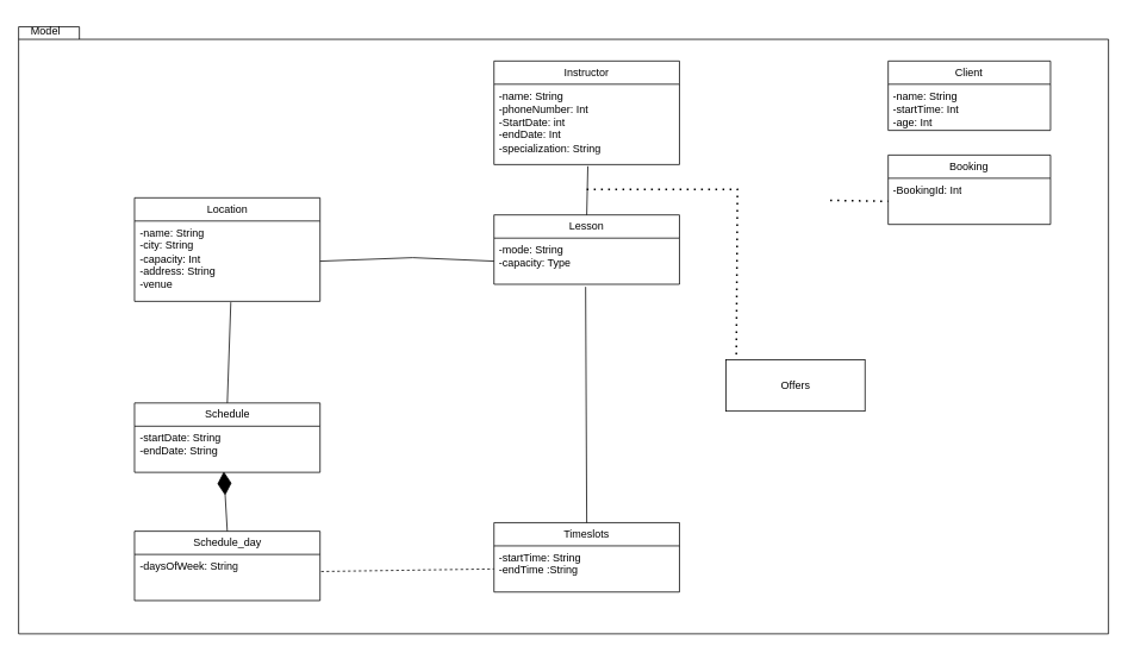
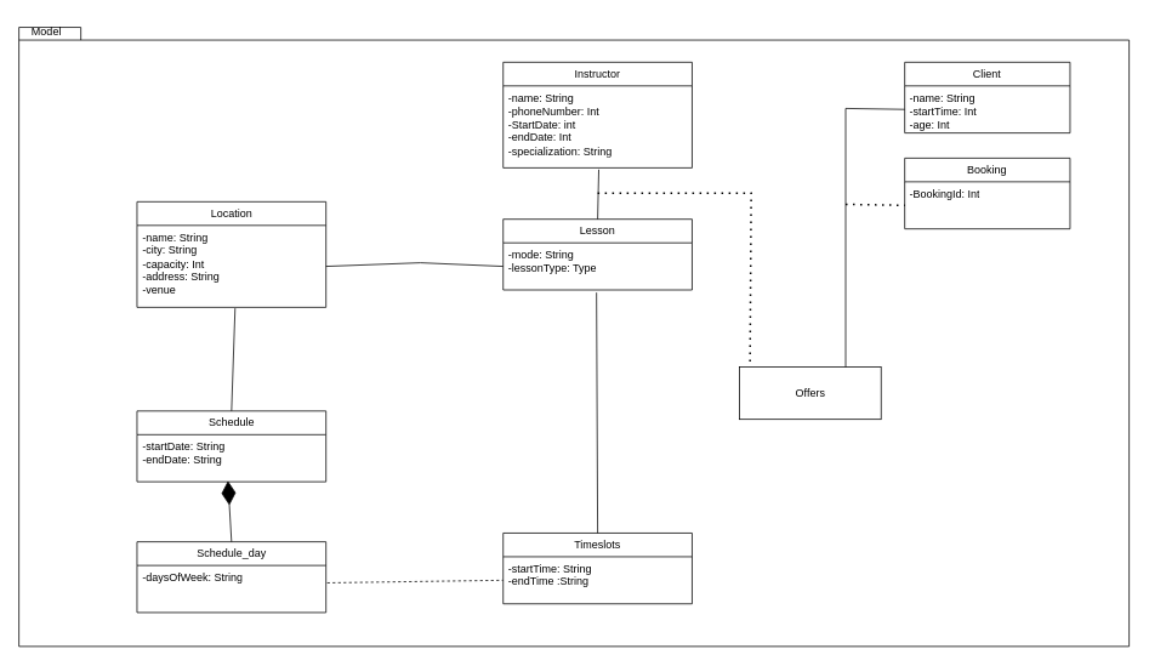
+ <mxCell id="26" value="" style="endArrow=none;html=1;rounded=0;exitX=0.75;exitY=0;exitDx=0;exitDy=0;entryX=0;entryY=0.5;entryDx=0;entryDy=0;" parent="2" source="18" target="22" edge="1"><mxGeometry width="50" height="50" relative="1" as="geometry"><mxPoint x="973.404" y="412.083" as="sourcePoint" /><mxPoint x="1038.298" y="364.167" as="targetPoint" /><Array as="points"><mxPoint x="908.511" y="98.708" /></Array></mxGeometry></mxCell>
- <mxCell id="7" value="-mode: String&lt;div&gt;-capacity: Type&lt;/div&gt;" style="text;strokeColor=none;fillColor=none;align=left;verticalAlign=top;spacingLeft=4;spacingRight=4;overflow=hidden;rotatable=0;points=[[0,0.5],[1,0.5]];portConstraint=eastwest;whiteSpace=wrap;html=1;" parent="6" vertex="1"><mxGeometry y="26" width="207.66" height="51.75" as="geometry" /></mxCell>
+ <mxCell id="7" value="-mode: String&lt;div&gt;-lessonType: Type&lt;/div&gt;" style="text;strokeColor=none;fillColor=none;align=left;verticalAlign=top;spacingLeft=4;spacingRight=4;overflow=hidden;rotatable=0;points=[[0,0.5],[1,0.5]];portConstraint=eastwest;whiteSpace=wrap;html=1;" parent="6" vertex="1"><mxGeometry y="26" width="207.66" height="51.75" as="geometry" /></mxCell>
